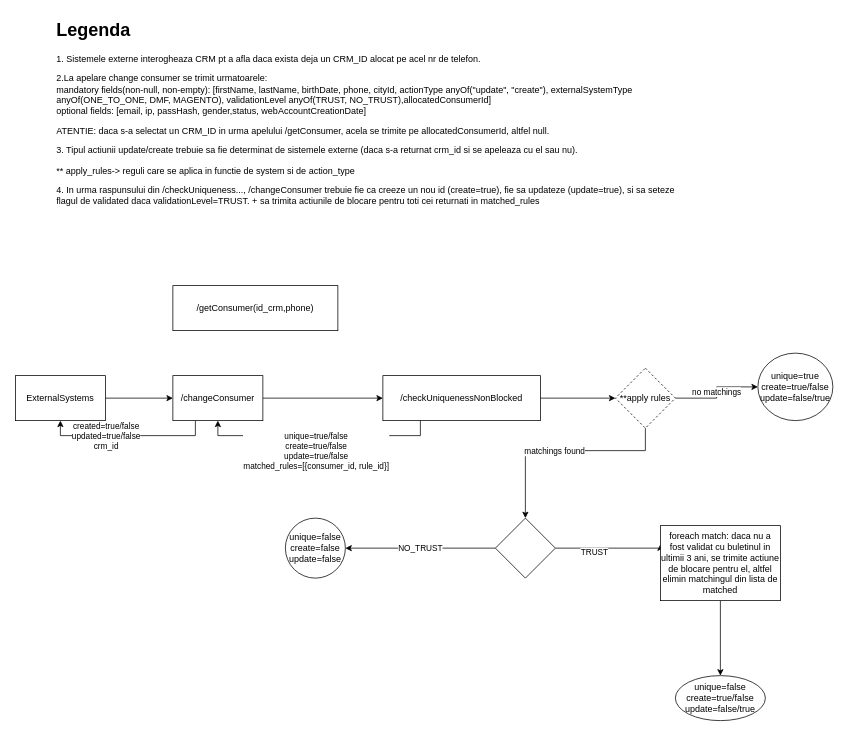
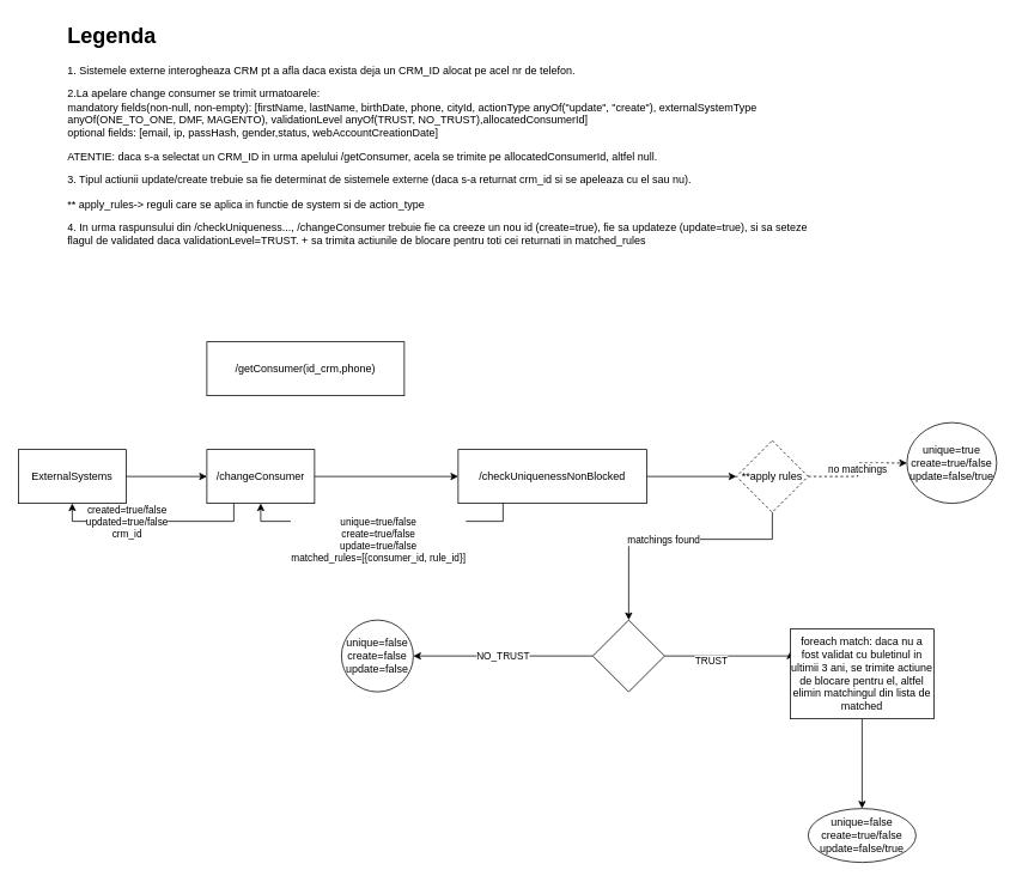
- <mxCell id="14" value="no matchings" style="edgeStyle=orthogonalEdgeStyle;rounded=0;orthogonalLoop=1;jettySize=auto;html=1;" edge="1" parent="1" source="19" target="20"><mxGeometry relative="1" as="geometry" /></mxCell>
+ <mxCell id="14" value="no matchings" style="edgeStyle=orthogonalEdgeStyle;rounded=0;orthogonalLoop=1;jettySize=auto;html=1;dashed=1;" edge="1" parent="1" source="19" target="20"><mxGeometry relative="1" as="geometry" /></mxCell>
